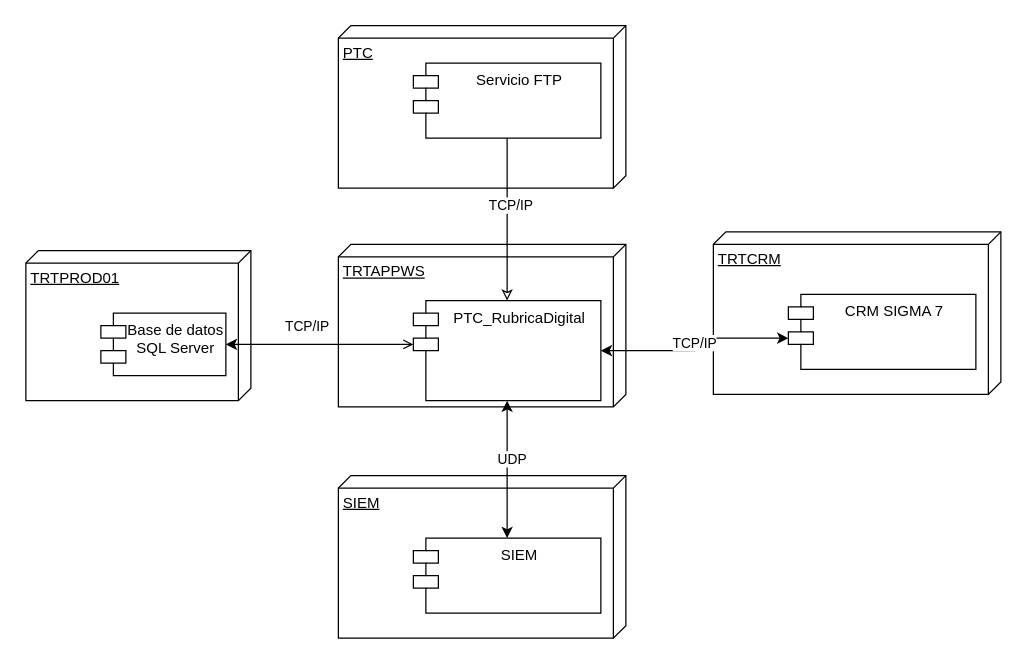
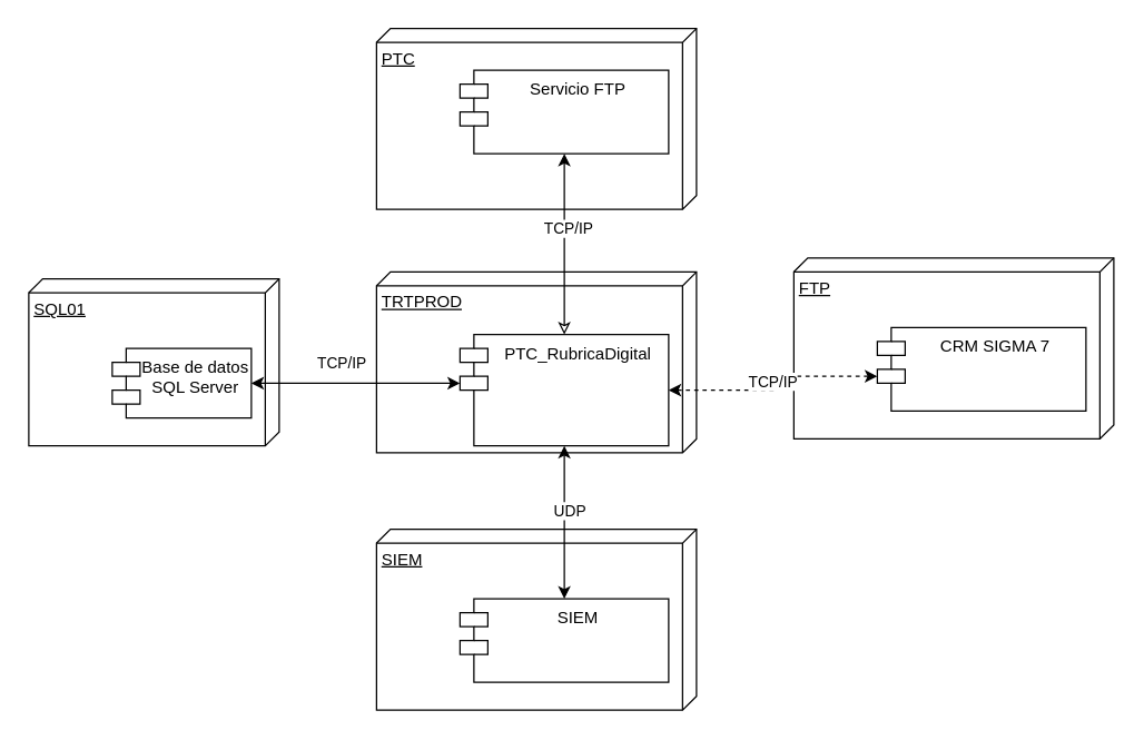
- <mxCell id="10" style="edgeStyle=orthogonalEdgeStyle;rounded=0;orthogonalLoop=1;jettySize=auto;html=1;exitX=0.5;exitY=0;exitDx=0;exitDy=0;entryX=0.5;entryY=1;entryDx=0;entryDy=0;startArrow=classic;startFill=0;endArrow=none;" edge="1" parent="1" source="5" target="9"><mxGeometry relative="1" as="geometry" /></mxCell>
+ <mxCell id="10" style="edgeStyle=orthogonalEdgeStyle;rounded=0;orthogonalLoop=1;jettySize=auto;html=1;exitX=0.5;exitY=0;exitDx=0;exitDy=0;entryX=0.5;entryY=1;entryDx=0;entryDy=0;startArrow=classic;startFill=0;" edge="1" parent="1" source="5" target="9"><mxGeometry relative="1" as="geometry" /></mxCell>
- <mxCell id="12" value="TRTCRM" style="verticalAlign=top;align=left;spacingTop=8;spacingLeft=2;spacingRight=12;shape=cube;size=10;direction=south;fontStyle=4;html=1;whiteSpace=wrap;" vertex="1" parent="1"><mxGeometry x="570" y="185" width="230" height="130" as="geometry" /></mxCell>
+ <mxCell id="12" value="FTP" style="verticalAlign=top;align=left;spacingTop=8;spacingLeft=2;spacingRight=12;shape=cube;size=10;direction=south;fontStyle=4;html=1;whiteSpace=wrap;" vertex="1" parent="1"><mxGeometry x="570" y="185" width="230" height="130" as="geometry" /></mxCell>
- <mxCell id="4" value="TRTAPPWS" style="verticalAlign=top;align=left;spacingTop=8;spacingLeft=2;spacingRight=12;shape=cube;size=10;direction=south;fontStyle=4;html=1;whiteSpace=wrap;" vertex="1" parent="1"><mxGeometry x="270" y="195" width="230" height="130" as="geometry" /></mxCell>
+ <mxCell id="4" value="TRTPROD" style="verticalAlign=top;align=left;spacingTop=8;spacingLeft=2;spacingRight=12;shape=cube;size=10;direction=south;fontStyle=4;html=1;whiteSpace=wrap;" vertex="1" parent="1"><mxGeometry x="270" y="195" width="230" height="130" as="geometry" /></mxCell>
- <mxCell id="2" value="TRTPROD01" style="verticalAlign=top;align=left;spacingTop=8;spacingLeft=2;spacingRight=12;shape=cube;size=10;direction=south;fontStyle=4;html=1;whiteSpace=wrap;" vertex="1" parent="1"><mxGeometry x="20" y="200" width="180" height="120" as="geometry" /></mxCell>
+ <mxCell id="2" value="SQL01" style="verticalAlign=top;align=left;spacingTop=8;spacingLeft=2;spacingRight=12;shape=cube;size=10;direction=south;fontStyle=4;html=1;whiteSpace=wrap;" vertex="1" parent="1"><mxGeometry x="20" y="200" width="180" height="120" as="geometry" /></mxCell>
- <mxCell id="14" style="edgeStyle=orthogonalEdgeStyle;rounded=0;orthogonalLoop=1;jettySize=auto;html=1;exitX=1;exitY=0.5;exitDx=0;exitDy=0;entryX=0;entryY=0;entryDx=0;entryDy=35;entryPerimeter=0;startArrow=classic;startFill=1;" edge="1" parent="1" source="5" target="13"><mxGeometry relative="1" as="geometry" /></mxCell>
+ <mxCell id="14" style="edgeStyle=orthogonalEdgeStyle;rounded=0;orthogonalLoop=1;jettySize=auto;html=1;exitX=1;exitY=0.5;exitDx=0;exitDy=0;entryX=0;entryY=0;entryDx=0;entryDy=35;entryPerimeter=0;startArrow=classic;startFill=1;dashed=1;" edge="1" parent="1" source="5" target="13"><mxGeometry relative="1" as="geometry" /></mxCell>
- <mxCell id="6" style="edgeStyle=orthogonalEdgeStyle;rounded=0;orthogonalLoop=1;jettySize=auto;html=1;exitX=1;exitY=0.5;exitDx=0;exitDy=0;entryX=0;entryY=0;entryDx=0;entryDy=35;entryPerimeter=0;startArrow=classic;startFill=1;endArrow=open;" edge="1" parent="1" source="3" target="5"><mxGeometry relative="1" as="geometry" /></mxCell>
+ <mxCell id="6" style="edgeStyle=orthogonalEdgeStyle;rounded=0;orthogonalLoop=1;jettySize=auto;html=1;exitX=1;exitY=0.5;exitDx=0;exitDy=0;entryX=0;entryY=0;entryDx=0;entryDy=35;entryPerimeter=0;startArrow=classic;startFill=1;" edge="1" parent="1" source="3" target="5"><mxGeometry relative="1" as="geometry" /></mxCell>
